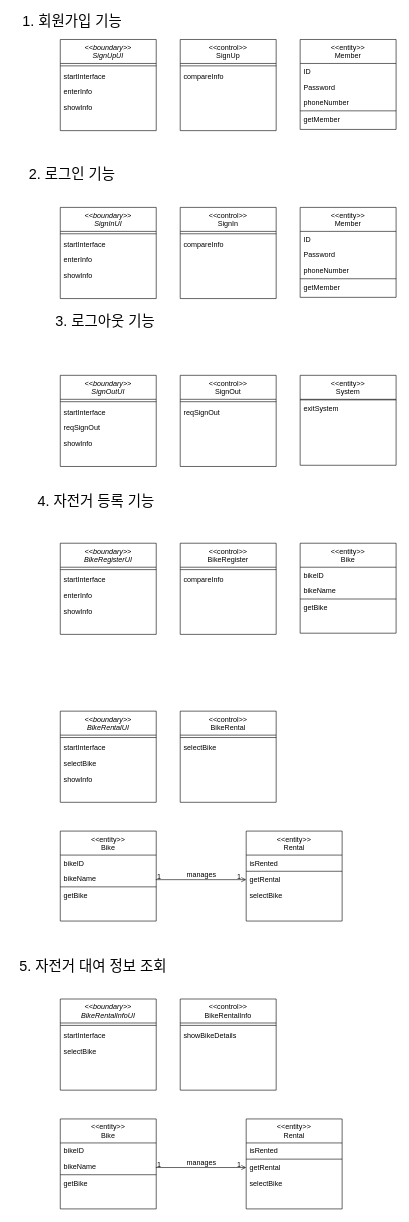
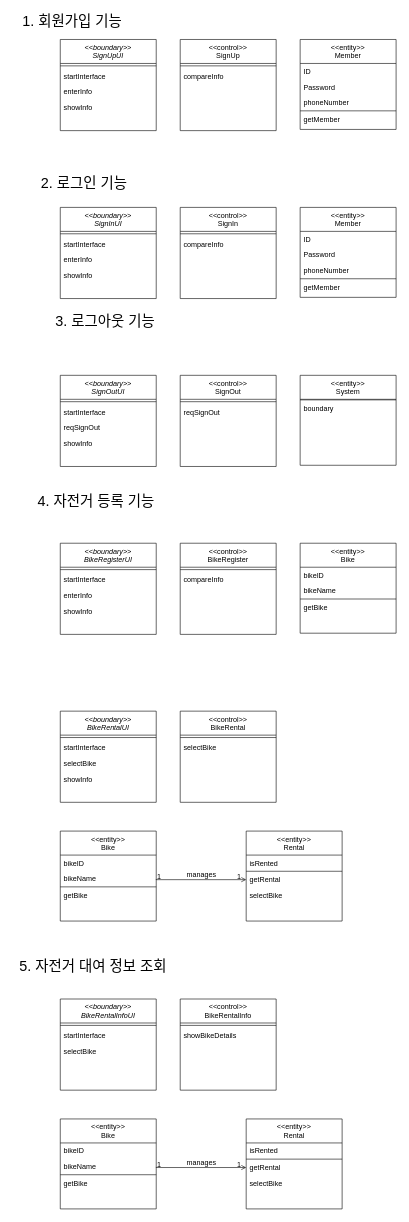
- <mxCell id="17" value="2. 로그인 기능" style="text;html=1;align=center;verticalAlign=middle;whiteSpace=wrap;rounded=0;fontSize=24;" vertex="1" parent="1"><mxGeometry x="20" y="275" width="200" height="30" as="geometry" /></mxCell>
+ <mxCell id="17" value="2. 로그인 기능" style="text;html=1;align=center;verticalAlign=middle;whiteSpace=wrap;rounded=0;fontSize=24;" vertex="1" parent="1"><mxGeometry x="40" y="290" width="200" height="30" as="geometry" /></mxCell>
- <mxCell id="43" value="exitSystem" style="text;align=left;verticalAlign=top;spacingLeft=4;spacingRight=4;overflow=hidden;rotatable=0;points=[[0,0.5],[1,0.5]];portConstraint=eastwest;fontStyle=0" vertex="1" parent="41"><mxGeometry y="42" width="160" height="26" as="geometry" /></mxCell>
+ <mxCell id="43" value="boundary" style="text;align=left;verticalAlign=top;spacingLeft=4;spacingRight=4;overflow=hidden;rotatable=0;points=[[0,0.5],[1,0.5]];portConstraint=eastwest;fontStyle=0" vertex="1" parent="41"><mxGeometry y="42" width="160" height="26" as="geometry" /></mxCell>
